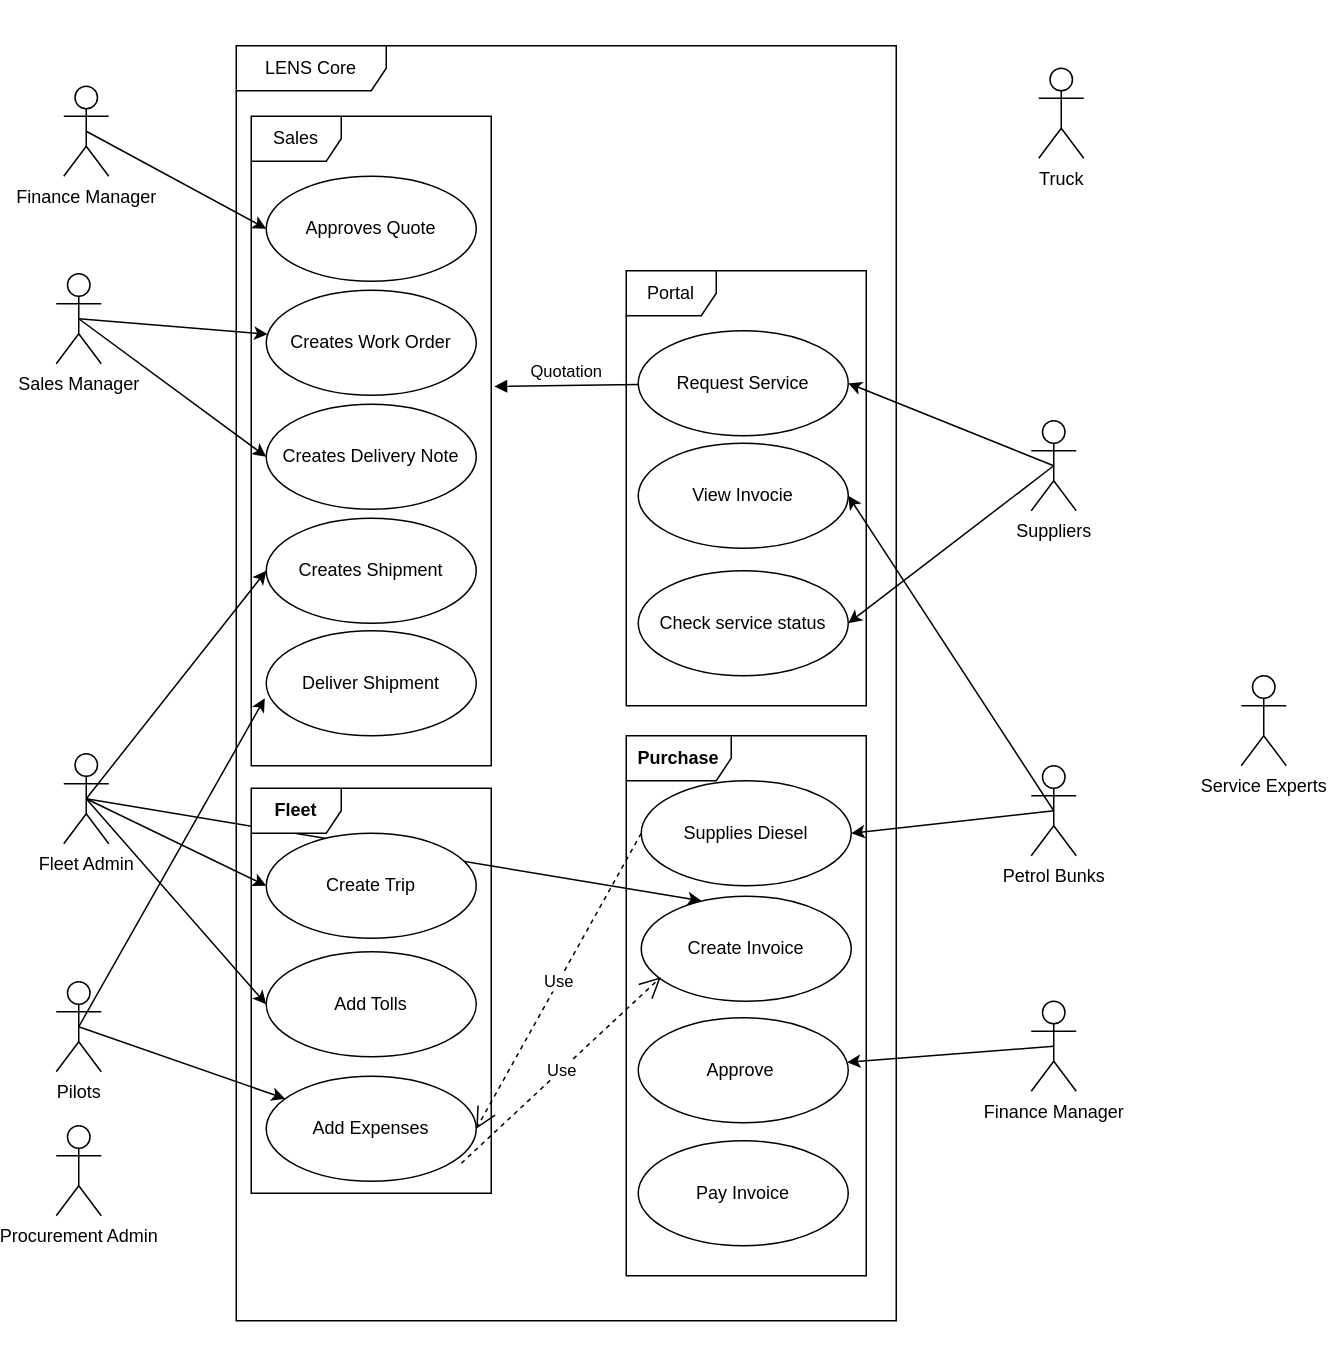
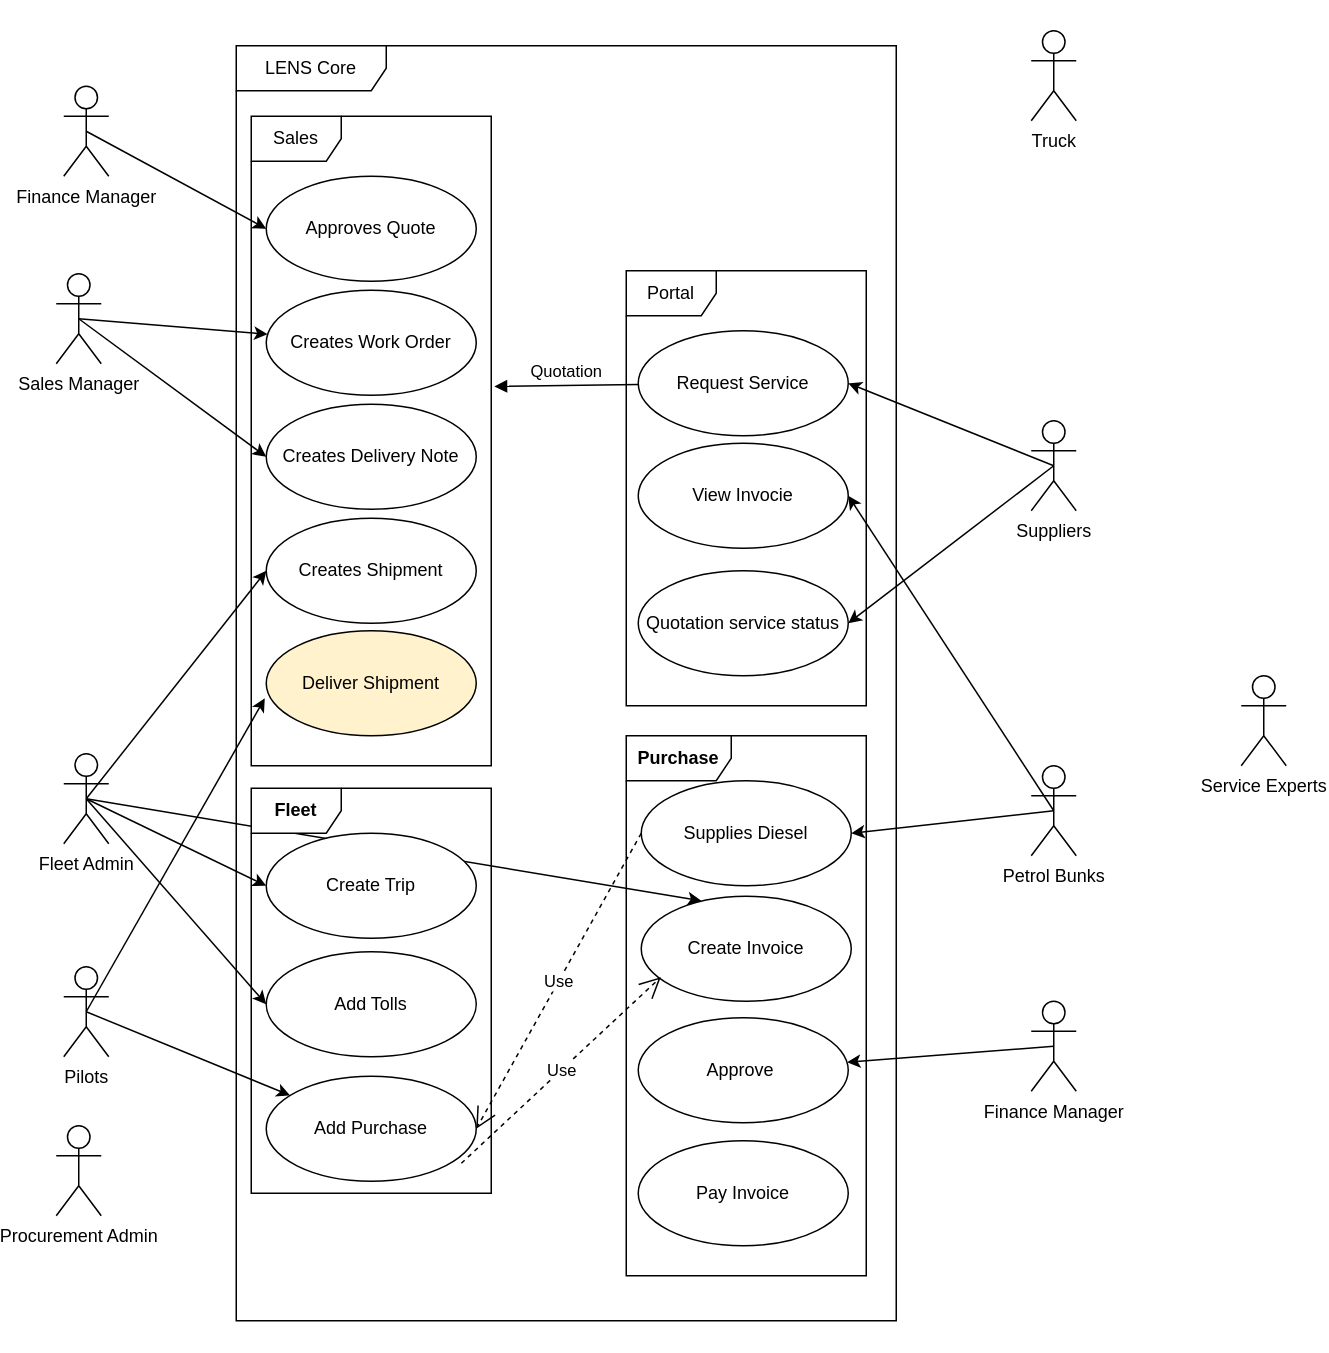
- <mxCell id="13" value="Truck" style="shape=umlActor;verticalLabelPosition=bottom;verticalAlign=top;html=1;" vertex="1" parent="1"><mxGeometry x="675" y="45" width="30" height="60" as="geometry" /></mxCell>
+ <mxCell id="13" value="Truck" style="shape=umlActor;verticalLabelPosition=bottom;verticalAlign=top;html=1;" vertex="1" parent="1"><mxGeometry x="670" y="20" width="30" height="60" as="geometry" /></mxCell>
- <mxCell id="25" value="Check service status" style="ellipse;whiteSpace=wrap;html=1;" vertex="1" parent="1"><mxGeometry x="408" y="380" width="140" height="70" as="geometry" /></mxCell>
+ <mxCell id="25" value="Quotation service status" style="ellipse;whiteSpace=wrap;html=1;" vertex="1" parent="1"><mxGeometry x="408" y="380" width="140" height="70" as="geometry" /></mxCell>
- <mxCell id="48" value="Deliver Shipment" style="ellipse;whiteSpace=wrap;html=1;" vertex="1" parent="1"><mxGeometry x="160" y="420" width="140" height="70" as="geometry" /></mxCell>
+ <mxCell id="48" value="Deliver Shipment" style="ellipse;whiteSpace=wrap;html=1;fillColor=#fff2cc;" vertex="1" parent="1"><mxGeometry x="160" y="420" width="140" height="70" as="geometry" /></mxCell>
- <mxCell id="19" value="Pilots" style="shape=umlActor;verticalLabelPosition=bottom;verticalAlign=top;html=1;" vertex="1" parent="1"><mxGeometry x="20" y="654" width="30" height="60" as="geometry" /></mxCell>
+ <mxCell id="19" value="Pilots" style="shape=umlActor;verticalLabelPosition=bottom;verticalAlign=top;html=1;" vertex="1" parent="1"><mxGeometry x="25" y="644" width="30" height="60" as="geometry" /></mxCell>
- <mxCell id="33" value="Add Expenses" style="ellipse;whiteSpace=wrap;html=1;" vertex="1" parent="1"><mxGeometry x="160" y="717" width="140" height="70" as="geometry" /></mxCell>
+ <mxCell id="33" value="Add Purchase" style="ellipse;whiteSpace=wrap;html=1;" vertex="1" parent="1"><mxGeometry x="160" y="717" width="140" height="70" as="geometry" /></mxCell>
